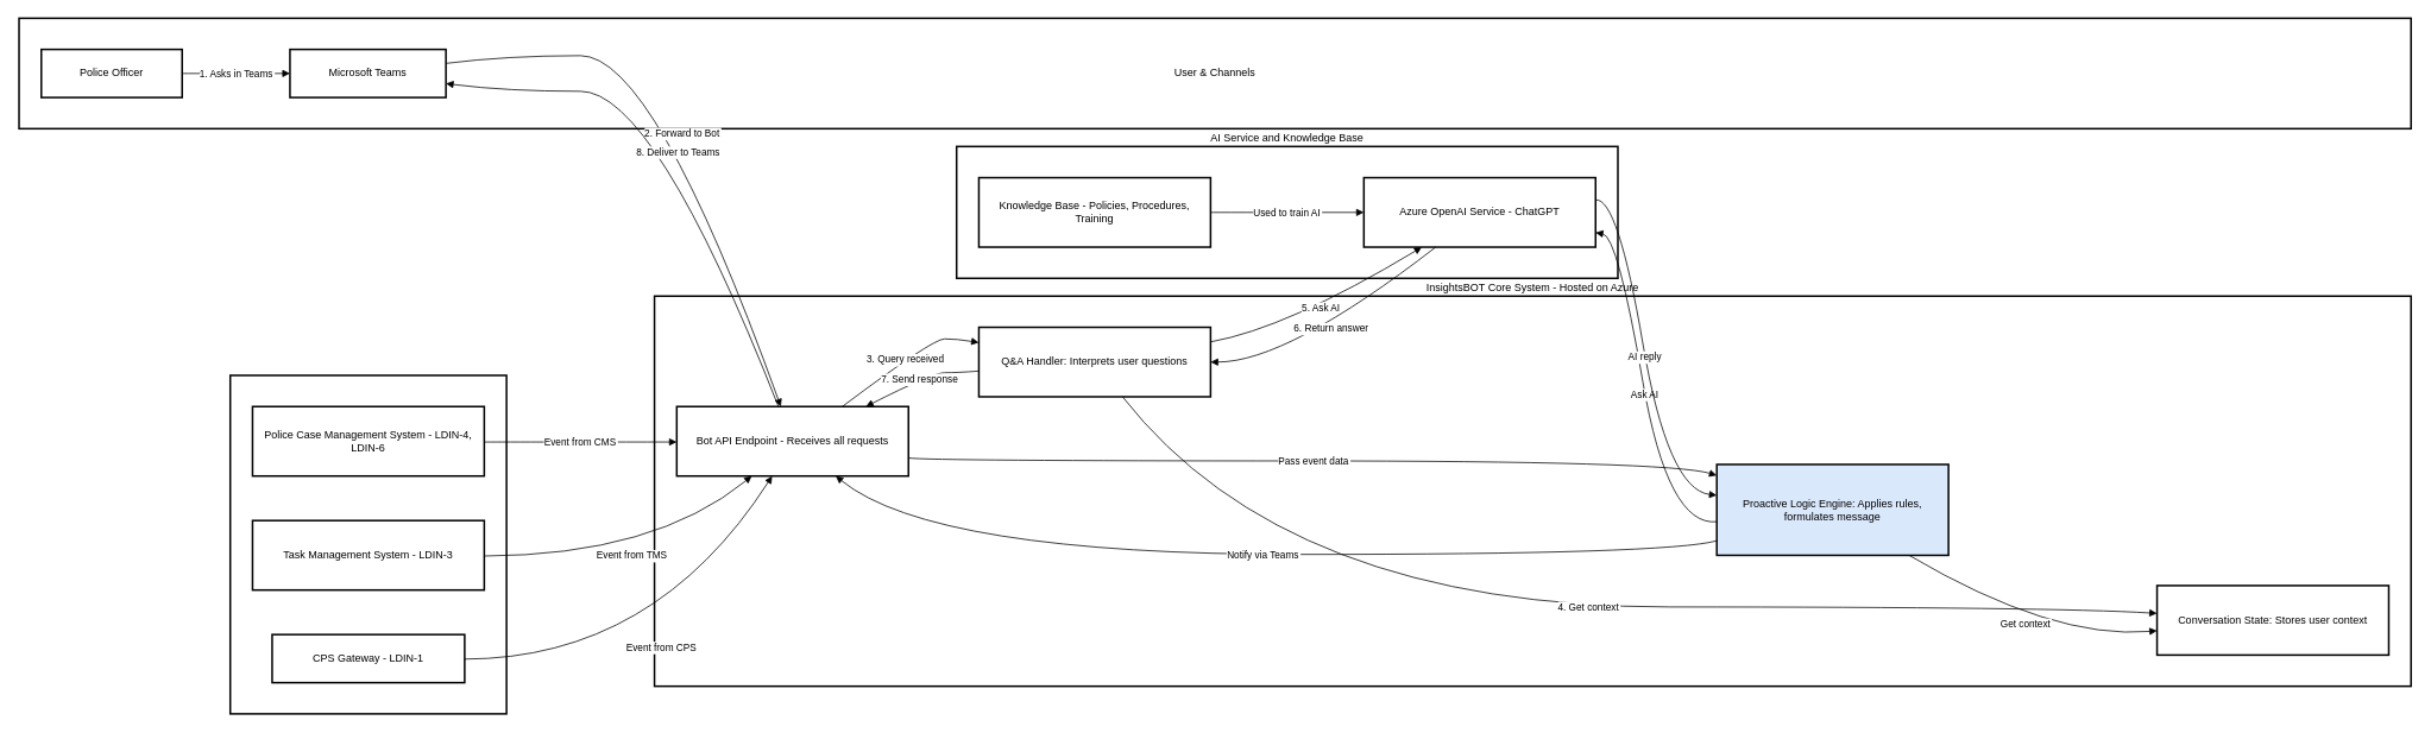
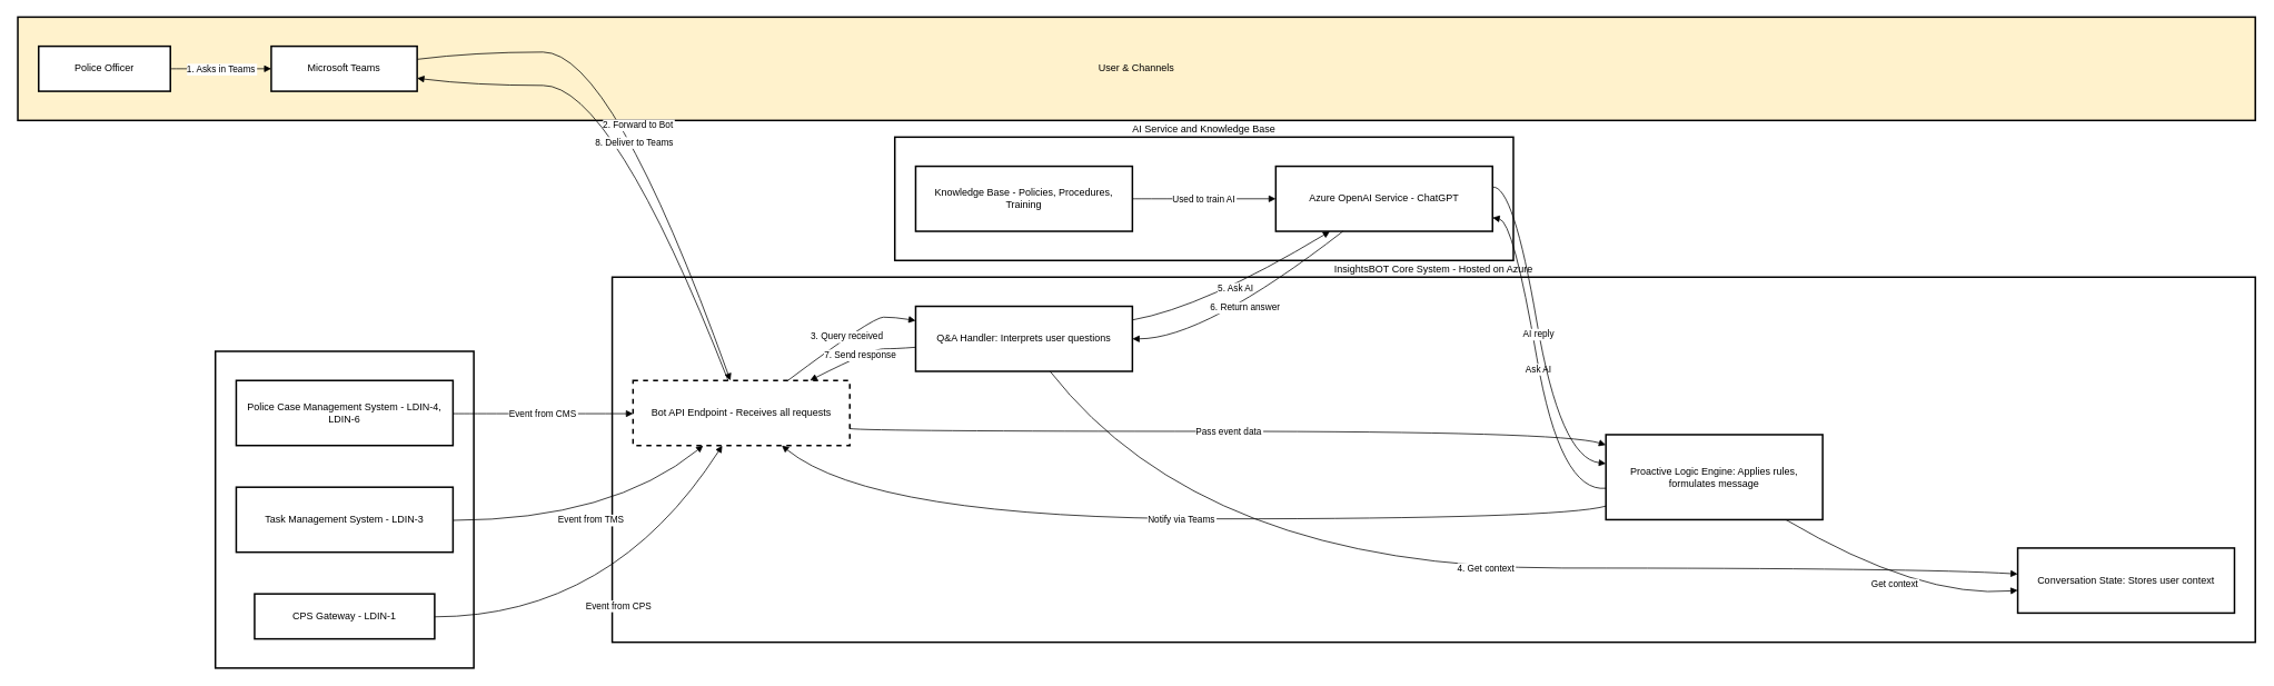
- <mxCell id="5" value="User &amp; Channels" style="whiteSpace=wrap;strokeWidth=2;" vertex="1" parent="1"><mxGeometry x="20" y="20" width="2684" height="124" as="geometry" /></mxCell>
+ <mxCell id="5" value="User &amp; Channels" style="whiteSpace=wrap;strokeWidth=2;fillColor=#fff2cc;" vertex="1" parent="1"><mxGeometry x="20" y="20" width="2684" height="124" as="geometry" /></mxCell>
- <mxCell id="8" value="Bot API Endpoint - Receives all requests" style="whiteSpace=wrap;strokeWidth=2;" vertex="1" parent="1"><mxGeometry x="758" y="456" width="260" height="78" as="geometry" /></mxCell>
+ <mxCell id="8" value="Bot API Endpoint - Receives all requests" style="whiteSpace=wrap;strokeWidth=2;dashed=1;" vertex="1" parent="1"><mxGeometry x="758" y="456" width="260" height="78" as="geometry" /></mxCell>
- <mxCell id="9" value="Proactive Logic Engine: Applies rules, formulates message" style="whiteSpace=wrap;strokeWidth=2;fillColor=#dae8fc;" vertex="1" parent="1"><mxGeometry x="1925" y="521" width="260" height="102" as="geometry" /></mxCell>
+ <mxCell id="9" value="Proactive Logic Engine: Applies rules, formulates message" style="whiteSpace=wrap;strokeWidth=2;" vertex="1" parent="1"><mxGeometry x="1925" y="521" width="260" height="102" as="geometry" /></mxCell>
